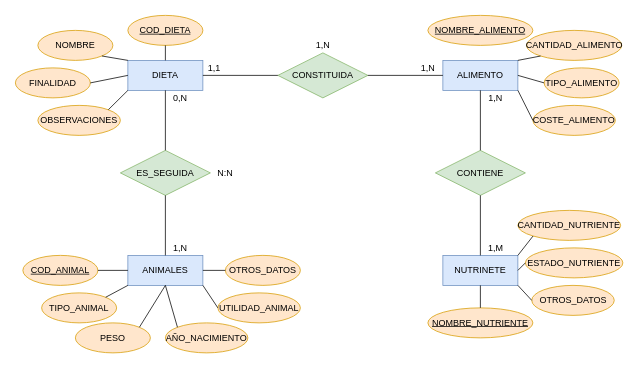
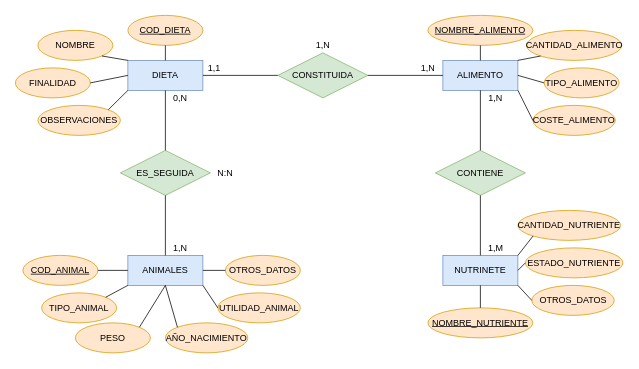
+ <mxCell id="24" value="" style="endArrow=none;html=1;entryX=0.5;entryY=1;entryDx=0;entryDy=0;exitX=0.5;exitY=0;exitDx=0;exitDy=0;" parent="1" source="18" target="20" edge="1"><mxGeometry width="50" height="50" relative="1" as="geometry"><mxPoint x="400" y="320" as="sourcePoint" /><mxPoint x="450" y="270" as="targetPoint" /></mxGeometry></mxCell>
